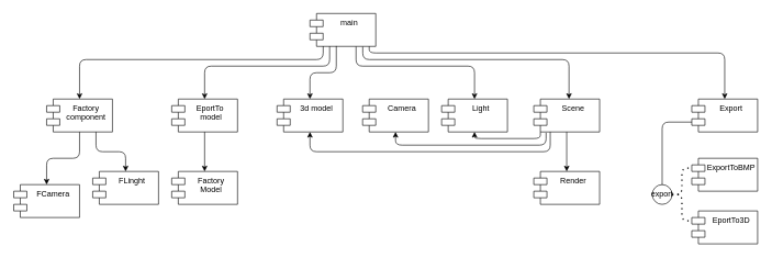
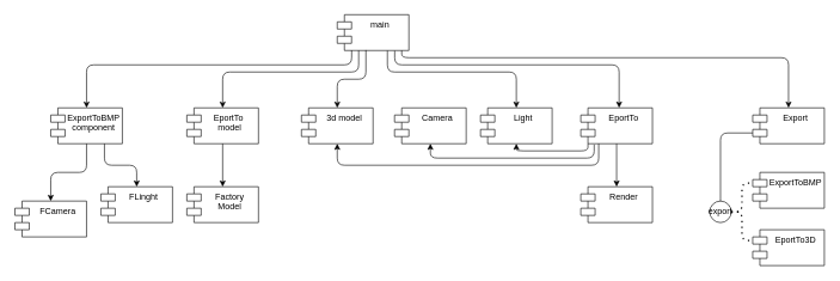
- <mxCell id="3" value="Factory&#10;component" style="shape=module;align=left;spacingLeft=20;align=center;verticalAlign=top;" parent="1" vertex="1"><mxGeometry x="70" y="150" width="100" height="50" as="geometry" /></mxCell>
+ <mxCell id="3" value="ExportToBMP&#10;component" style="shape=module;align=left;spacingLeft=20;align=center;verticalAlign=top;" parent="1" vertex="1"><mxGeometry x="70" y="150" width="100" height="50" as="geometry" /></mxCell>
- <mxCell id="18" value="Scene" style="shape=module;align=left;spacingLeft=20;align=center;verticalAlign=top;" parent="1" vertex="1"><mxGeometry x="810" y="150" width="100" height="50" as="geometry" /></mxCell>
+ <mxCell id="18" value="EportTo" style="shape=module;align=left;spacingLeft=20;align=center;verticalAlign=top;" parent="1" vertex="1"><mxGeometry x="810" y="150" width="100" height="50" as="geometry" /></mxCell>
